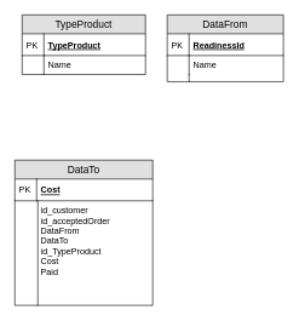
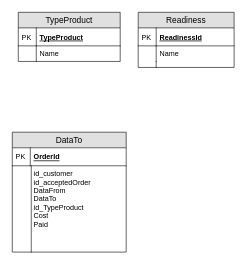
- <mxCell id="12" value="DataFrom" style="swimlane;fontStyle=0;childLayout=stackLayout;horizontal=1;startSize=26;fillColor=#e0e0e0;horizontalStack=0;resizeParent=1;resizeParentMax=0;resizeLast=0;collapsible=1;marginBottom=0;swimlaneFillColor=#ffffff;align=center;fontSize=14;" vertex="1" parent="1"><mxGeometry x="230" y="20" width="160" height="92" as="geometry" /></mxCell>
+ <mxCell id="12" value="Readiness" style="swimlane;fontStyle=0;childLayout=stackLayout;horizontal=1;startSize=26;fillColor=#e0e0e0;horizontalStack=0;resizeParent=1;resizeParentMax=0;resizeLast=0;collapsible=1;marginBottom=0;swimlaneFillColor=#ffffff;align=center;fontSize=14;" vertex="1" parent="1"><mxGeometry x="230" y="20" width="160" height="92" as="geometry" /></mxCell>
- <mxCell id="8" value="Cost" style="shape=partialRectangle;top=0;left=0;right=0;bottom=1;align=left;verticalAlign=middle;fillColor=none;spacingLeft=34;spacingRight=4;overflow=hidden;rotatable=0;points=[[0,0.5],[1,0.5]];portConstraint=eastwest;dropTarget=0;fontStyle=5;fontSize=12;" vertex="1" parent="7"><mxGeometry y="26" width="190" height="30" as="geometry" /></mxCell>
+ <mxCell id="8" value="OrderId" style="shape=partialRectangle;top=0;left=0;right=0;bottom=1;align=left;verticalAlign=middle;fillColor=none;spacingLeft=34;spacingRight=4;overflow=hidden;rotatable=0;points=[[0,0.5],[1,0.5]];portConstraint=eastwest;dropTarget=0;fontStyle=5;fontSize=12;" vertex="1" parent="7"><mxGeometry y="26" width="190" height="30" as="geometry" /></mxCell>
